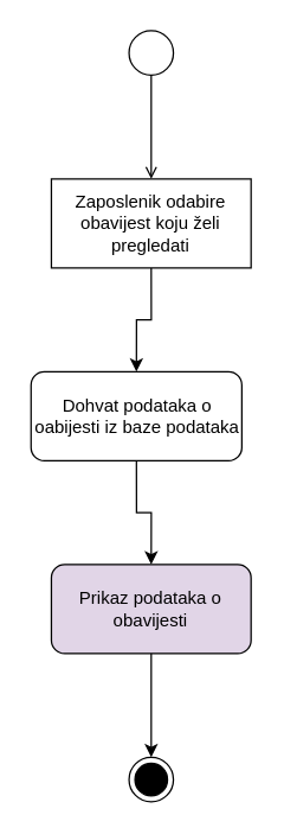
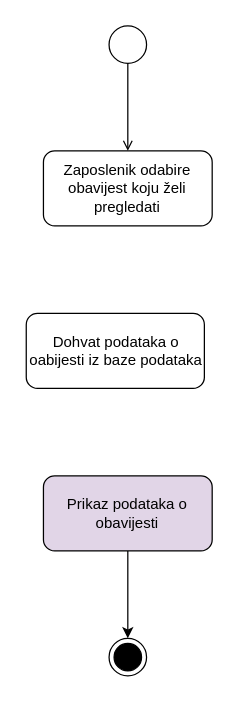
- <mxCell id="5" value="Zaposlenik odabire obavijest koju želi pregledati" style="whiteSpace=wrap;html=1;rounded=0;" vertex="1" parent="1"><mxGeometry x="34.25" y="120" width="135" height="60" as="geometry" /></mxCell>
+ <mxCell id="5" value="Zaposlenik odabire obavijest koju želi pregledati" style="rounded=1;whiteSpace=wrap;html=1;" vertex="1" parent="1"><mxGeometry x="34.25" y="120" width="135" height="60" as="geometry" /></mxCell>
- <mxCell id="4" style="edgeStyle=orthogonalEdgeStyle;rounded=0;orthogonalLoop=1;jettySize=auto;html=1;exitX=0.5;exitY=1;exitDx=0;exitDy=0;entryX=0.5;entryY=0;entryDx=0;entryDy=0;" edge="1" parent="1" source="5" target="6"><mxGeometry relative="1" as="geometry"><mxPoint x="98" y="250" as="targetPoint" /></mxGeometry></mxCell>
- <mxCell id="7" style="edgeStyle=orthogonalEdgeStyle;rounded=0;orthogonalLoop=1;jettySize=auto;html=1;exitX=0.5;exitY=1;exitDx=0;exitDy=0;entryX=0.5;entryY=0;entryDx=0;entryDy=0;" edge="1" parent="1" source="6" target="9"><mxGeometry relative="1" as="geometry"><mxPoint x="101.75" y="440" as="sourcePoint" /></mxGeometry></mxCell>
